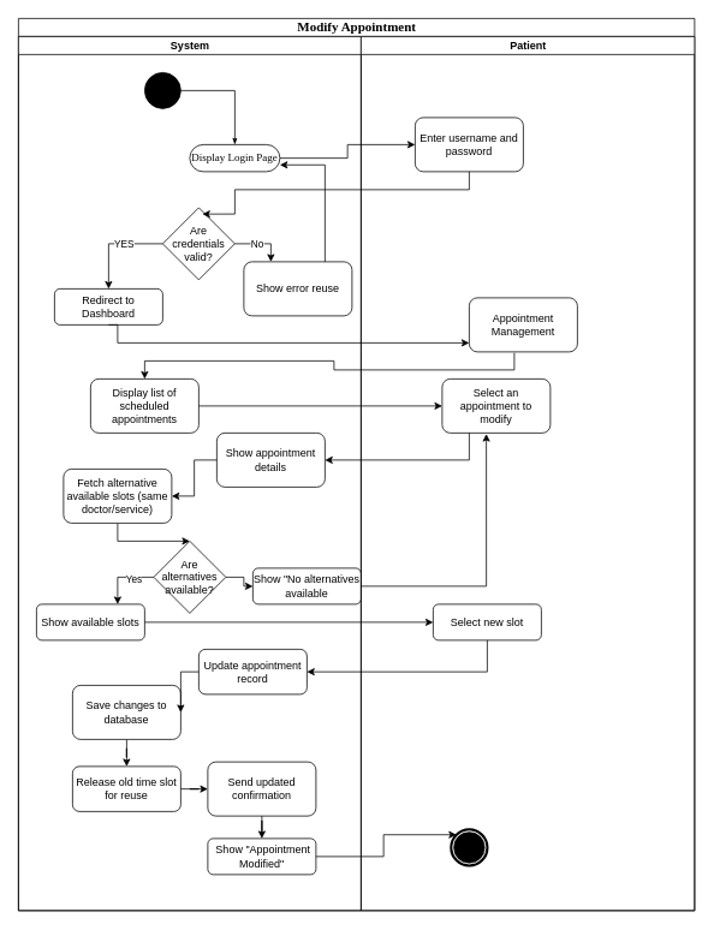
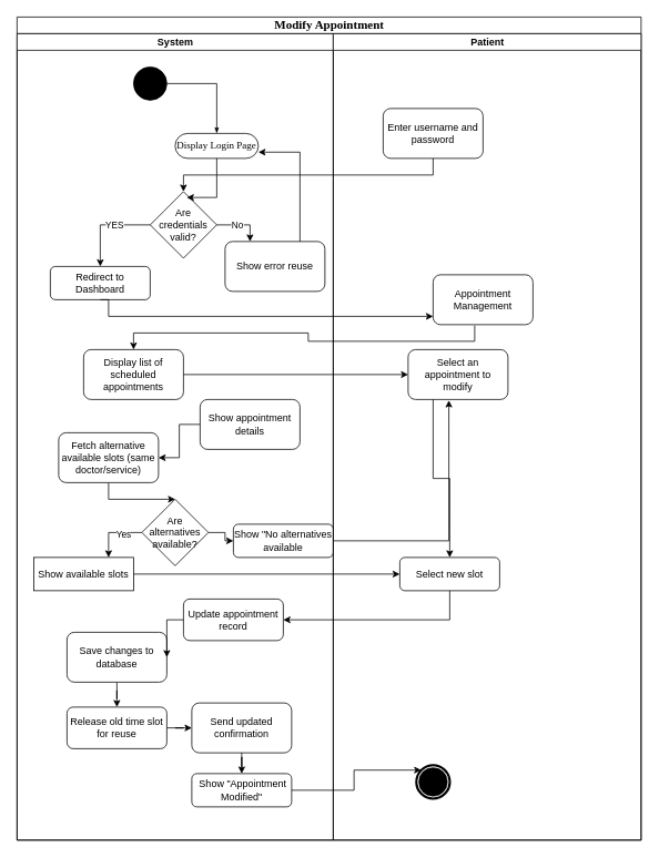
- <mxCell id="38" style="edgeStyle=orthogonalEdgeStyle;rounded=0;orthogonalLoop=1;jettySize=auto;html=1;" edge="1" parent="2" source="5" target="34"><mxGeometry relative="1" as="geometry"><mxPoint x="420" y="155" as="targetPoint" /></mxGeometry></mxCell>
+ <mxCell id="38" style="edgeStyle=orthogonalEdgeStyle;rounded=0;orthogonalLoop=1;jettySize=auto;html=1;" edge="1" parent="2" source="5" target="7"><mxGeometry relative="1" as="geometry"><mxPoint x="420" y="155" as="targetPoint" /></mxGeometry></mxCell>
- <mxCell id="43" style="edgeStyle=orthogonalEdgeStyle;rounded=0;orthogonalLoop=1;jettySize=auto;html=1;exitX=0.25;exitY=1;exitDx=0;exitDy=0;" edge="1" parent="2" source="36" target="16"><mxGeometry relative="1" as="geometry"><mxPoint x="170" y="570" as="targetPoint" /></mxGeometry></mxCell>
+ <mxCell id="43" style="edgeStyle=orthogonalEdgeStyle;rounded=0;orthogonalLoop=1;jettySize=auto;html=1;exitX=0.25;exitY=1;exitDx=0;exitDy=0;" edge="1" parent="2" source="36" target="37"><mxGeometry relative="1" as="geometry"><mxPoint x="170" y="570" as="targetPoint" /></mxGeometry></mxCell>
- <mxCell id="21" value="Show available slots" style="rounded=1;whiteSpace=wrap;html=1;" vertex="1" parent="3"><mxGeometry x="20" y="630" width="120" height="40" as="geometry" /></mxCell>
+ <mxCell id="21" value="Show available slots" style="whiteSpace=wrap;html=1;rounded=0;" vertex="1" parent="3"><mxGeometry x="20" y="630" width="120" height="40" as="geometry" /></mxCell>
